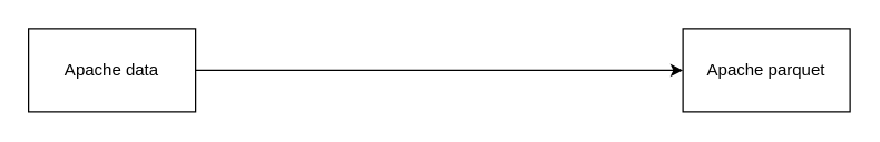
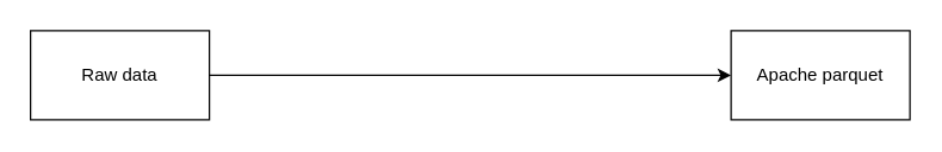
- <mxCell id="2" value="Apache data" style="rounded=0;whiteSpace=wrap;html=1;" vertex="1" parent="1"><mxGeometry x="20" y="20" width="120" height="60" as="geometry" /></mxCell>
+ <mxCell id="2" value="Raw data" style="rounded=0;whiteSpace=wrap;html=1;" vertex="1" parent="1"><mxGeometry x="20" y="20" width="120" height="60" as="geometry" /></mxCell>
